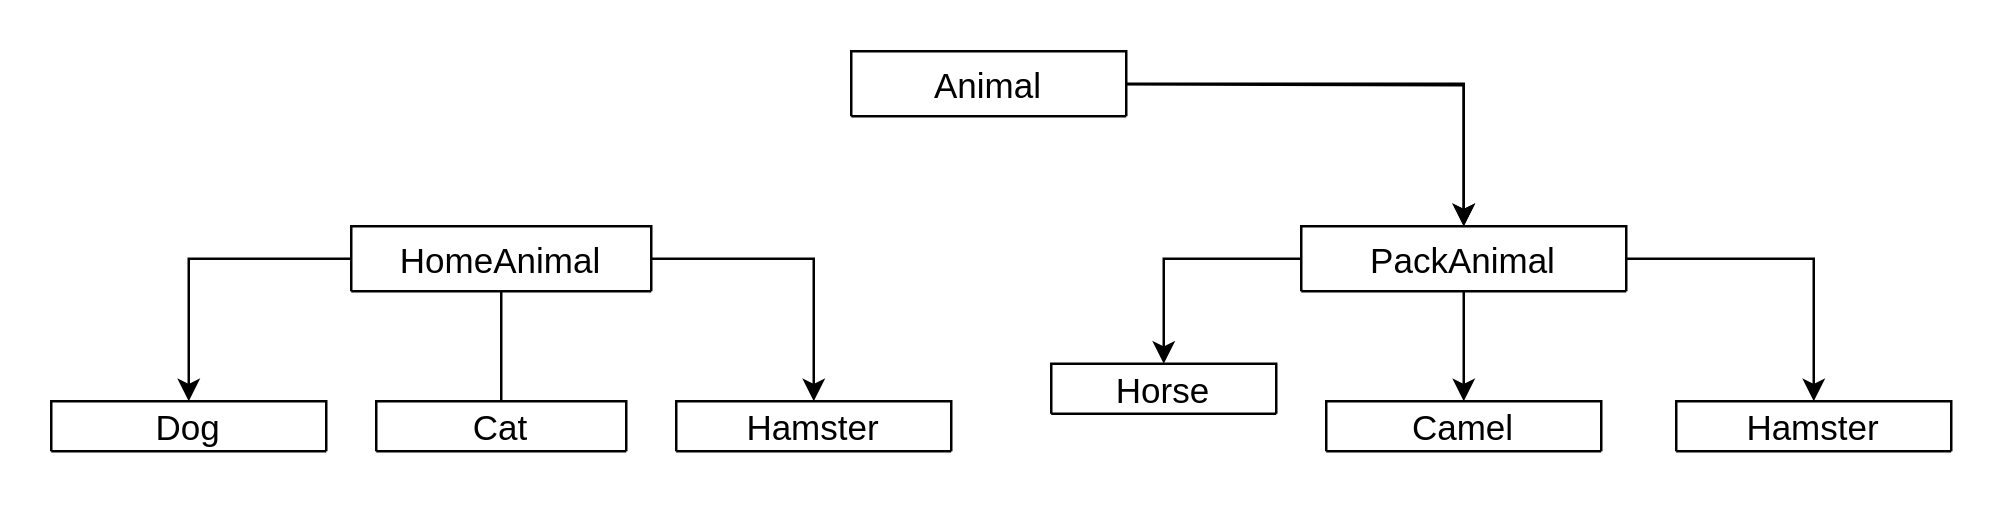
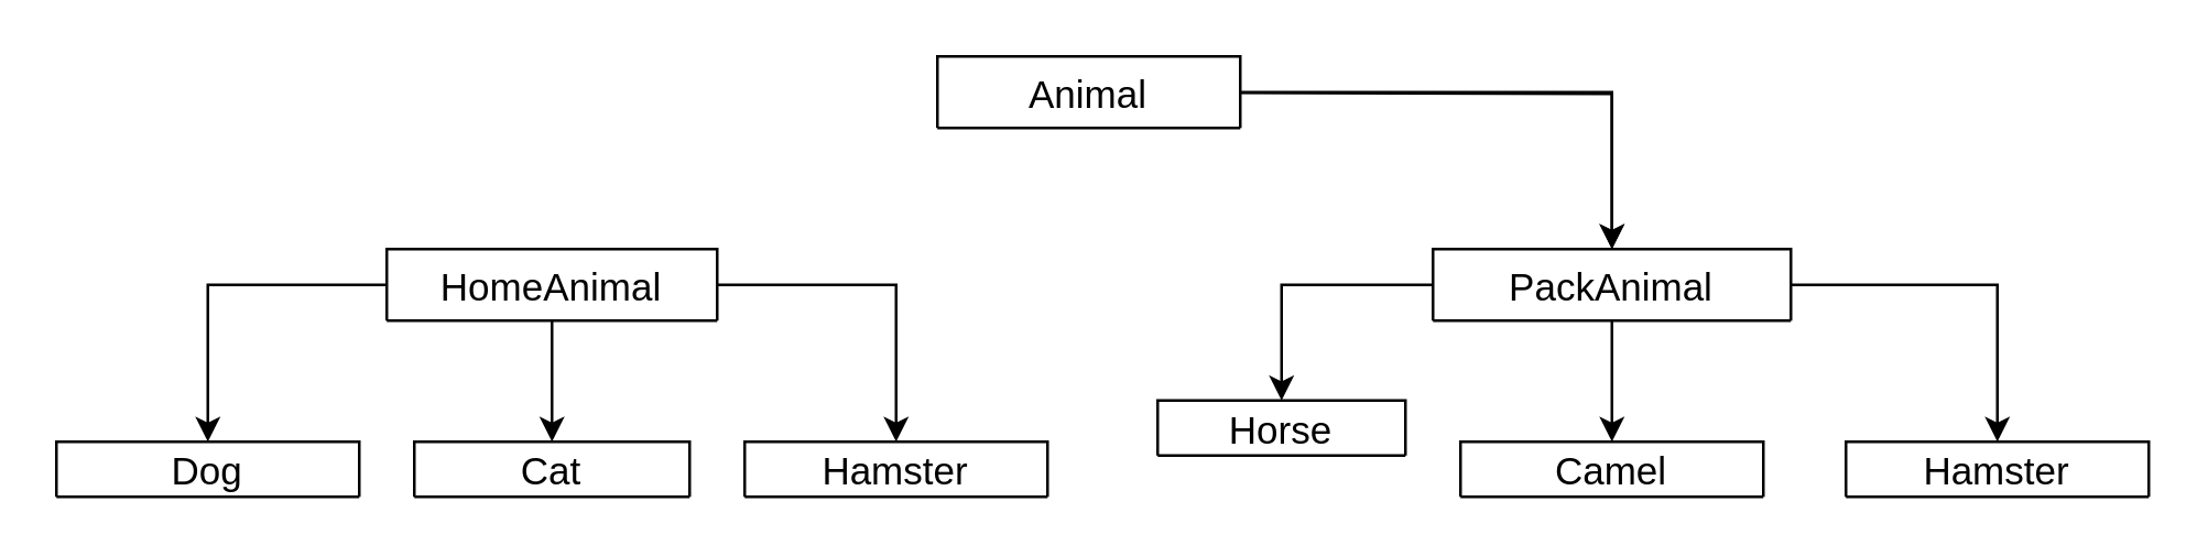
- <mxCell id="9" style="edgeStyle=orthogonalEdgeStyle;rounded=0;orthogonalLoop=1;jettySize=auto;html=1;entryX=0.5;entryY=0;entryDx=0;entryDy=0;endArrow=none;" edge="1" parent="1" source="11" target="6"><mxGeometry relative="1" as="geometry" /></mxCell>
+ <mxCell id="9" style="edgeStyle=orthogonalEdgeStyle;rounded=0;orthogonalLoop=1;jettySize=auto;html=1;entryX=0.5;entryY=0;entryDx=0;entryDy=0;" edge="1" parent="1" source="11" target="6"><mxGeometry relative="1" as="geometry" /></mxCell>
